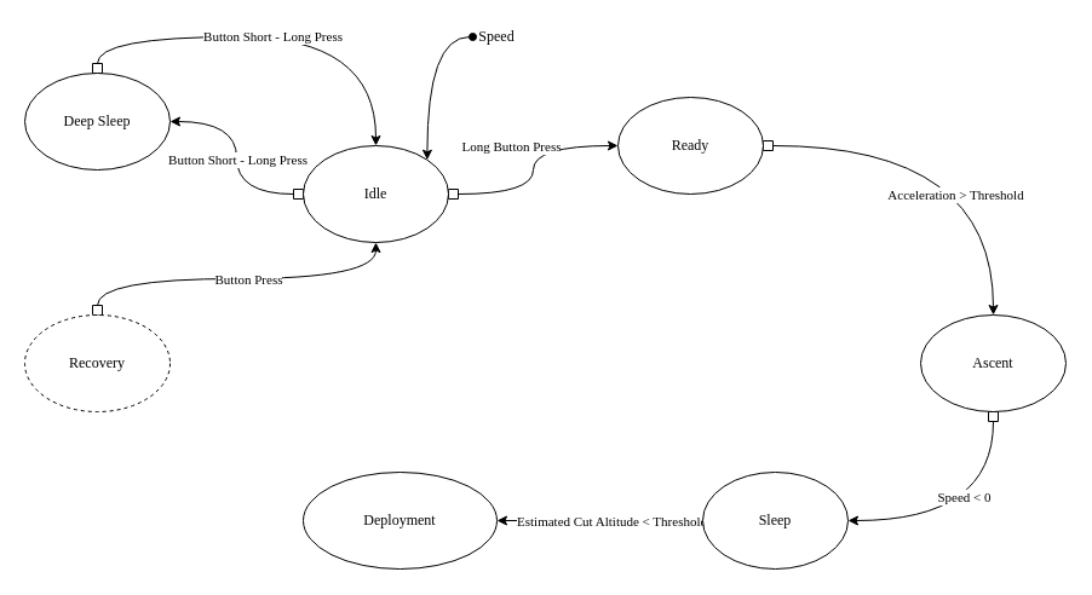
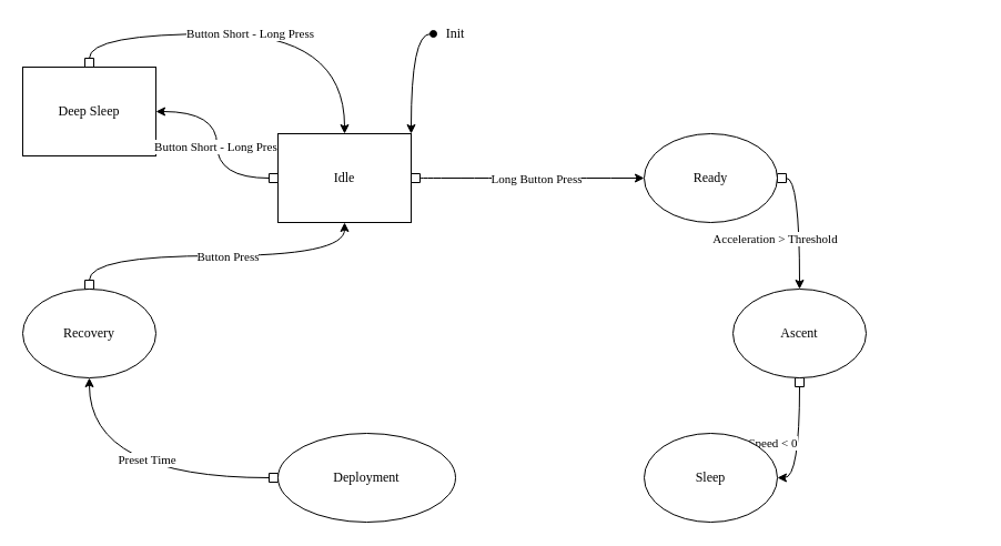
- <mxCell id="25" value="Speed" style="text;html=1;strokeColor=none;fillColor=none;align=center;verticalAlign=middle;whiteSpace=wrap;rounded=0;fontFamily=Computer Modern;" parent="1" vertex="1"><mxGeometry x="380" y="20" width="60" height="20" as="geometry" /></mxCell>
+ <mxCell id="25" value="Init" style="text;html=1;strokeColor=none;fillColor=none;align=center;verticalAlign=middle;whiteSpace=wrap;rounded=0;fontFamily=Computer Modern;" parent="1" vertex="1"><mxGeometry x="380" y="20" width="60" height="20" as="geometry" /></mxCell>
- <mxCell id="3" value="&lt;font face=&quot;Computer Modern&quot;&gt;Deep Sleep&lt;/font&gt;" style="ellipse;whiteSpace=wrap;html=1;" parent="1" vertex="1"><mxGeometry x="20" y="60" width="120" height="80" as="geometry" /></mxCell>
+ <mxCell id="3" value="&lt;font face=&quot;Computer Modern&quot;&gt;Deep Sleep&lt;/font&gt;" style="whiteSpace=wrap;html=1;rounded=0;" parent="1" vertex="1"><mxGeometry x="20" y="60" width="120" height="80" as="geometry" /></mxCell>
- <mxCell id="11" value="&lt;font face=&quot;Computer Modern&quot;&gt;Ready&lt;/font&gt;" style="ellipse;whiteSpace=wrap;html=1;" parent="1" vertex="1"><mxGeometry x="510" y="80" width="120" height="80" as="geometry" /></mxCell>
+ <mxCell id="11" value="&lt;font face=&quot;Computer Modern&quot;&gt;Ready&lt;/font&gt;" style="ellipse;whiteSpace=wrap;html=1;" parent="1" vertex="1"><mxGeometry x="580" y="120" width="120" height="80" as="geometry" /></mxCell>
- <mxCell id="8" value="&lt;font face=&quot;Computer Modern&quot;&gt;Idle&lt;/font&gt;" style="ellipse;whiteSpace=wrap;html=1;" parent="1" vertex="1"><mxGeometry x="250" y="120" width="120" height="80" as="geometry" /></mxCell>
+ <mxCell id="8" value="&lt;font face=&quot;Computer Modern&quot;&gt;Idle&lt;/font&gt;" style="whiteSpace=wrap;html=1;rounded=0;" parent="1" vertex="1"><mxGeometry x="250" y="120" width="120" height="80" as="geometry" /></mxCell>
- <mxCell id="23" value="&lt;font face=&quot;Computer Modern&quot;&gt;Recovery&lt;/font&gt;" style="ellipse;whiteSpace=wrap;html=1;dashed=1;" parent="1" vertex="1"><mxGeometry x="20" y="260" width="120" height="80" as="geometry" /></mxCell>
+ <mxCell id="23" value="&lt;font face=&quot;Computer Modern&quot;&gt;Recovery&lt;/font&gt;" style="ellipse;whiteSpace=wrap;html=1;" parent="1" vertex="1"><mxGeometry x="20" y="260" width="120" height="80" as="geometry" /></mxCell>
- <mxCell id="14" value="&lt;font face=&quot;Computer Modern&quot;&gt;Ascent&lt;/font&gt;" style="ellipse;whiteSpace=wrap;html=1;" parent="1" vertex="1"><mxGeometry x="760" y="260" width="120" height="80" as="geometry" /></mxCell>
+ <mxCell id="14" value="&lt;font face=&quot;Computer Modern&quot;&gt;Ascent&lt;/font&gt;" style="ellipse;whiteSpace=wrap;html=1;" parent="1" vertex="1"><mxGeometry x="660" y="260" width="120" height="80" as="geometry" /></mxCell>
+ <mxCell id="15" style="edgeStyle=orthogonalEdgeStyle;curved=1;rounded=0;orthogonalLoop=1;jettySize=auto;html=1;exitX=0;exitY=0.5;exitDx=0;exitDy=0;entryX=0.5;entryY=1;entryDx=0;entryDy=0;startArrow=box;startFill=0;" parent="1" source="17" target="23" edge="1"><mxGeometry relative="1" as="geometry" /></mxCell>
+ <mxCell id="16" value="Preset Time" style="edgeLabel;html=1;align=center;verticalAlign=middle;resizable=0;points=[];fontFamily=Computer Modern;" parent="15" vertex="1" connectable="0"><mxGeometry x="-0.083" y="-17" relative="1" as="geometry"><mxPoint as="offset" /></mxGeometry></mxCell>
- <mxCell id="18" style="edgeStyle=orthogonalEdgeStyle;curved=1;rounded=0;orthogonalLoop=1;jettySize=auto;html=1;exitX=0;exitY=0.5;exitDx=0;exitDy=0;entryX=1;entryY=0.5;entryDx=0;entryDy=0;startArrow=box;startFill=0;" parent="1" source="20" target="17" edge="1"><mxGeometry relative="1" as="geometry" /></mxCell>
- <mxCell id="19" value="Estimated Cut Altitude &amp;lt; Threshold" style="edgeLabel;html=1;align=center;verticalAlign=middle;resizable=0;points=[];fontFamily=Computer Modern;" parent="18" vertex="1" connectable="0"><mxGeometry x="0.094" y="-1" relative="1" as="geometry"><mxPoint x="17" y="1" as="offset" /></mxGeometry></mxCell>
